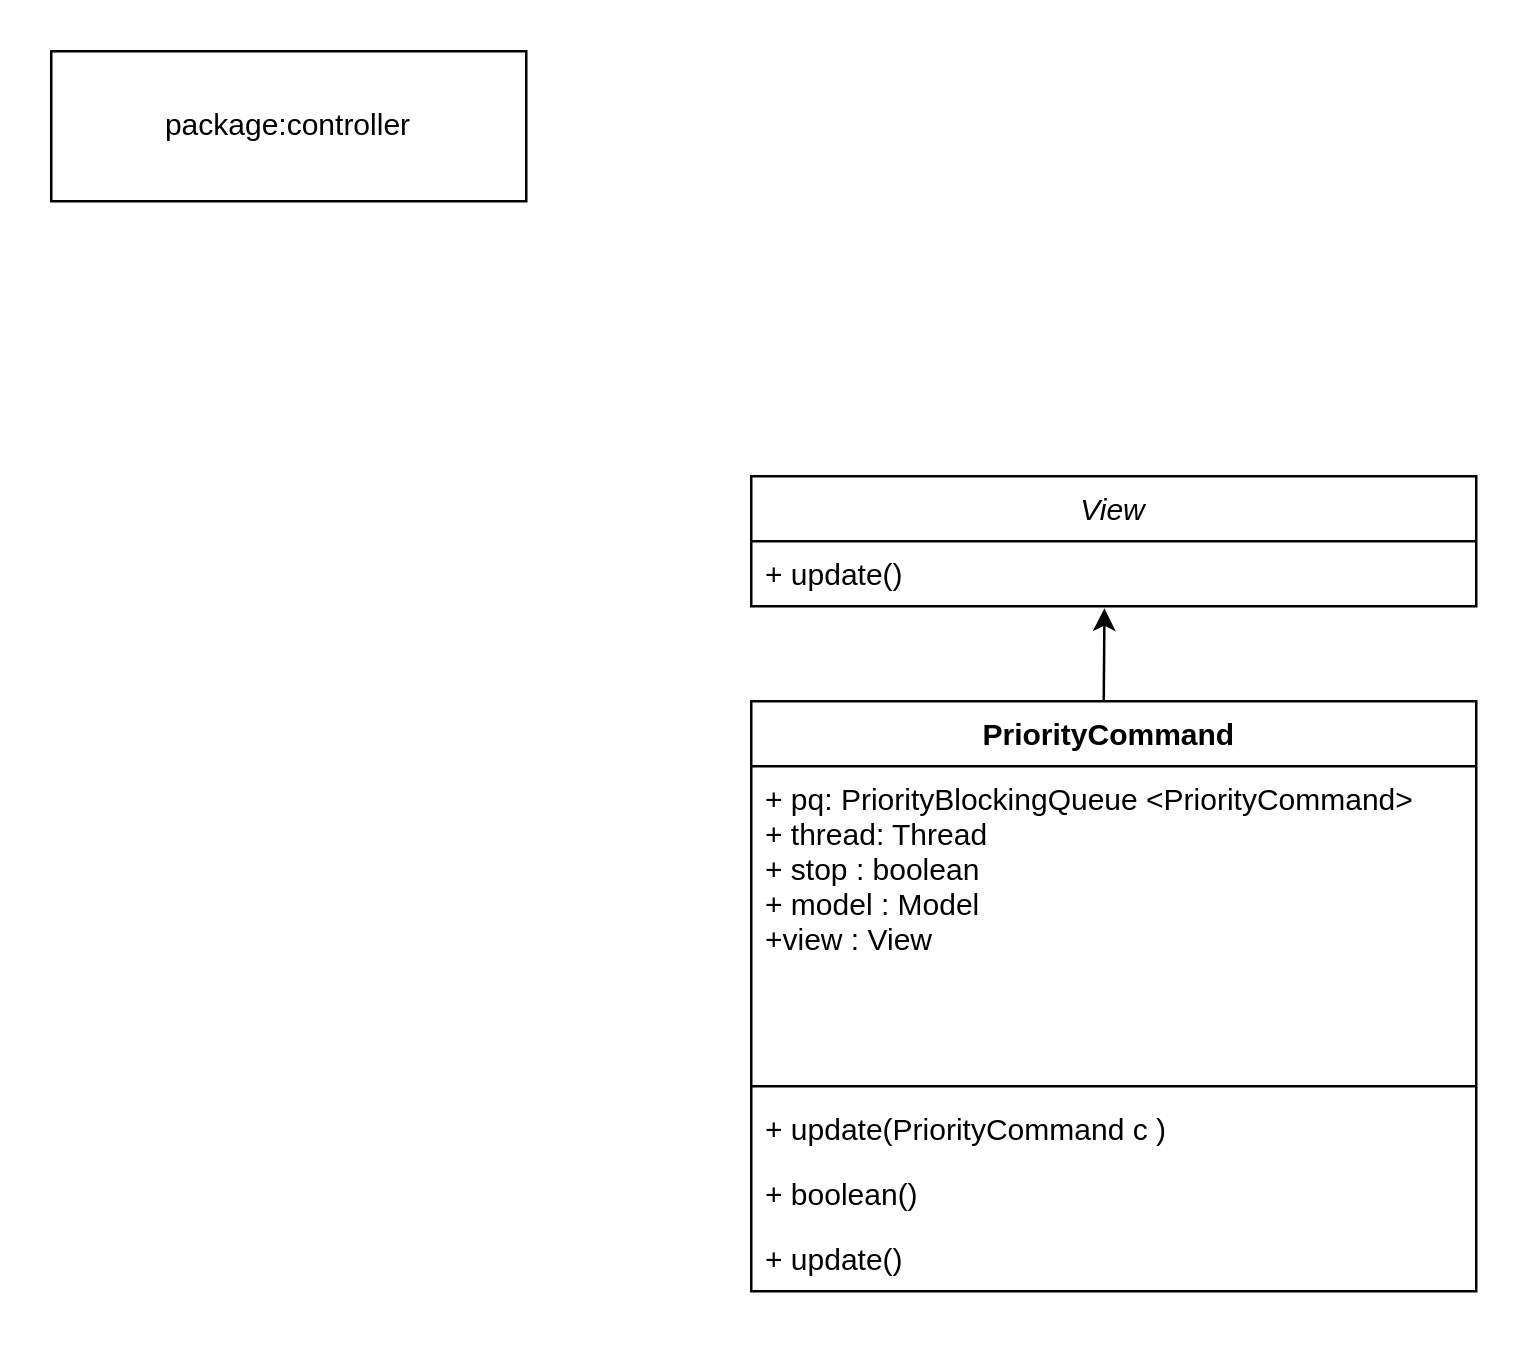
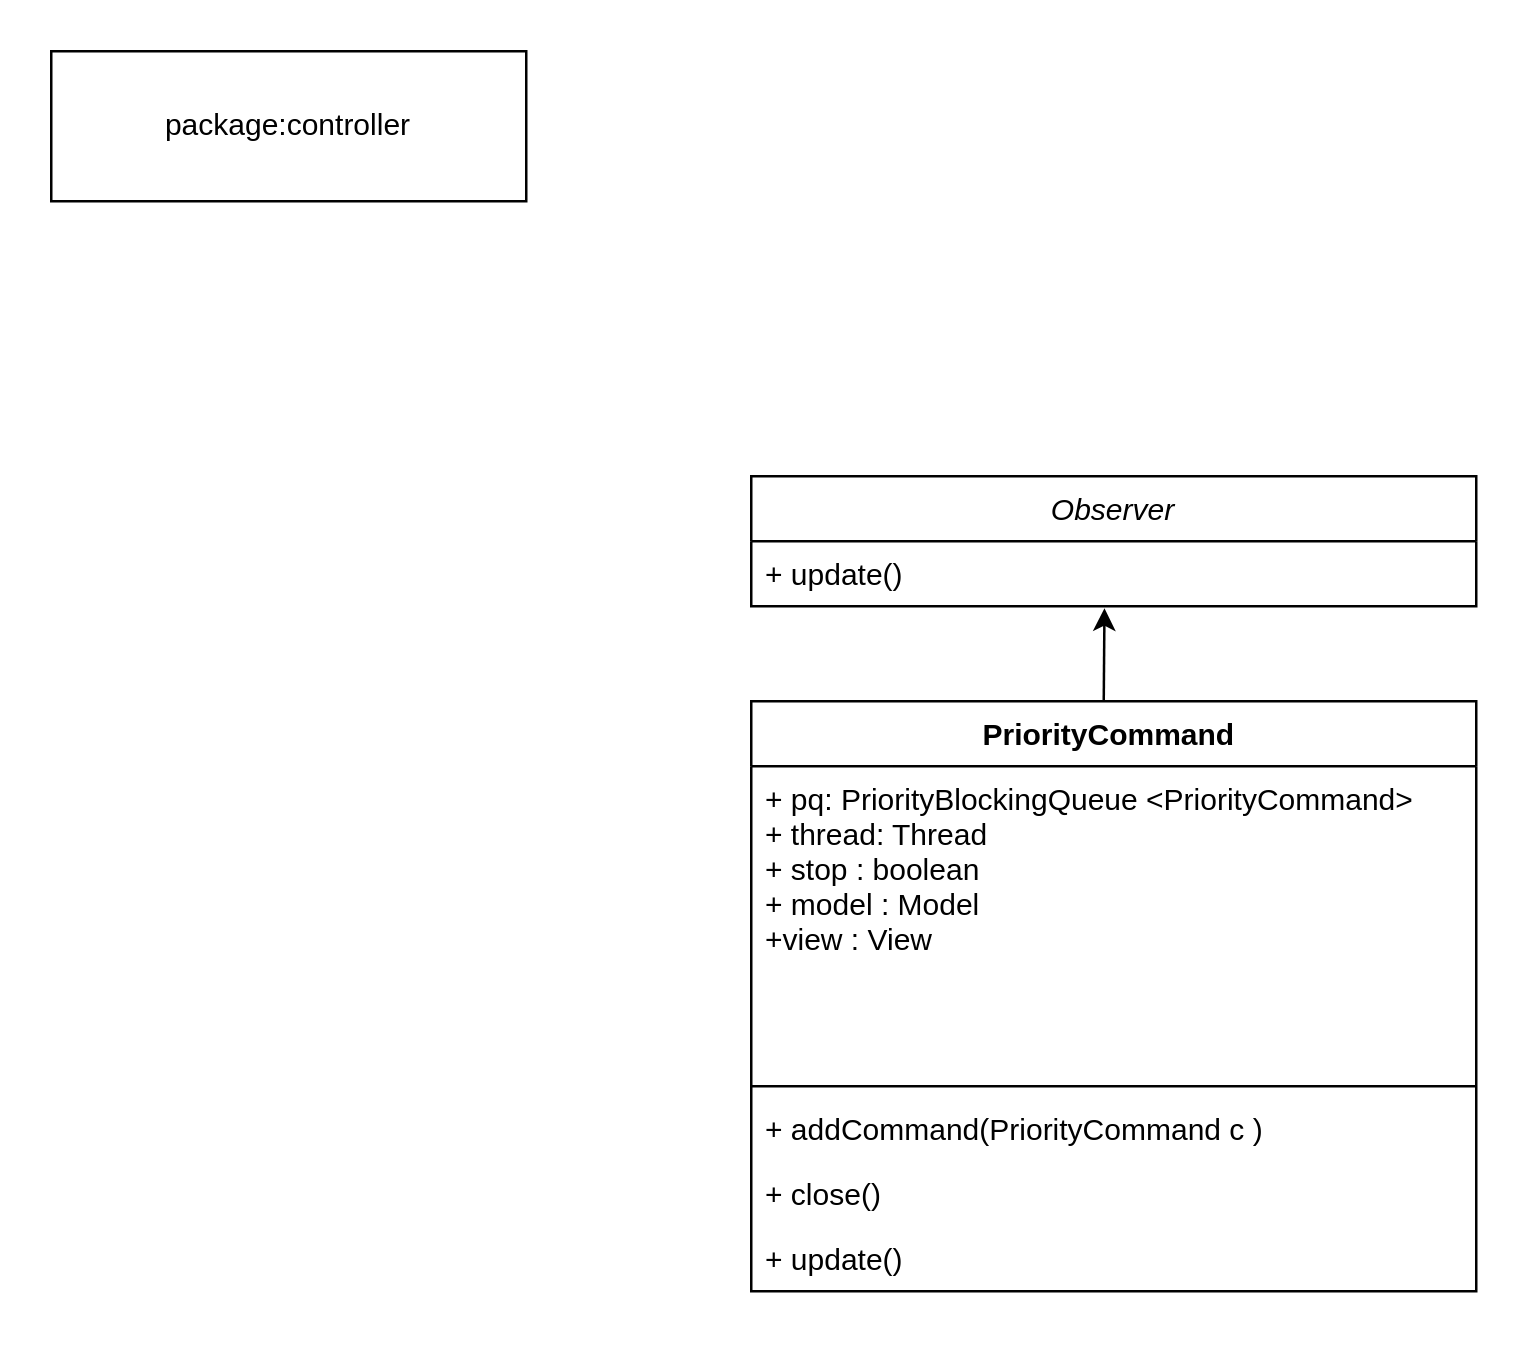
- <mxCell id="9" value="View" style="swimlane;fontStyle=2;childLayout=stackLayout;horizontal=1;startSize=26;fillColor=none;horizontalStack=0;resizeParent=1;resizeParentMax=0;resizeLast=0;collapsible=1;marginBottom=0;rounded=0;glass=0;" vertex="1" parent="1"><mxGeometry x="300" y="190" width="290" height="52" as="geometry" /></mxCell>
+ <mxCell id="9" value="Observer" style="swimlane;fontStyle=2;childLayout=stackLayout;horizontal=1;startSize=26;fillColor=none;horizontalStack=0;resizeParent=1;resizeParentMax=0;resizeLast=0;collapsible=1;marginBottom=0;rounded=0;glass=0;" vertex="1" parent="1"><mxGeometry x="300" y="190" width="290" height="52" as="geometry" /></mxCell>
- <mxCell id="5" value="+ update(PriorityCommand c )" style="text;strokeColor=none;fillColor=none;align=left;verticalAlign=top;spacingLeft=4;spacingRight=4;overflow=hidden;rotatable=0;points=[[0,0.5],[1,0.5]];portConstraint=eastwest;rounded=0;glass=0;" vertex="1" parent="2"><mxGeometry y="158" width="290" height="26" as="geometry" /></mxCell>
+ <mxCell id="5" value="+ addCommand(PriorityCommand c )" style="text;strokeColor=none;fillColor=none;align=left;verticalAlign=top;spacingLeft=4;spacingRight=4;overflow=hidden;rotatable=0;points=[[0,0.5],[1,0.5]];portConstraint=eastwest;rounded=0;glass=0;" vertex="1" parent="2"><mxGeometry y="158" width="290" height="26" as="geometry" /></mxCell>
- <mxCell id="6" value="+ boolean() " style="text;strokeColor=none;fillColor=none;align=left;verticalAlign=top;spacingLeft=4;spacingRight=4;overflow=hidden;rotatable=0;points=[[0,0.5],[1,0.5]];portConstraint=eastwest;rounded=0;glass=0;" vertex="1" parent="2"><mxGeometry y="184" width="290" height="26" as="geometry" /></mxCell>
+ <mxCell id="6" value="+ close() " style="text;strokeColor=none;fillColor=none;align=left;verticalAlign=top;spacingLeft=4;spacingRight=4;overflow=hidden;rotatable=0;points=[[0,0.5],[1,0.5]];portConstraint=eastwest;rounded=0;glass=0;" vertex="1" parent="2"><mxGeometry y="184" width="290" height="26" as="geometry" /></mxCell>
